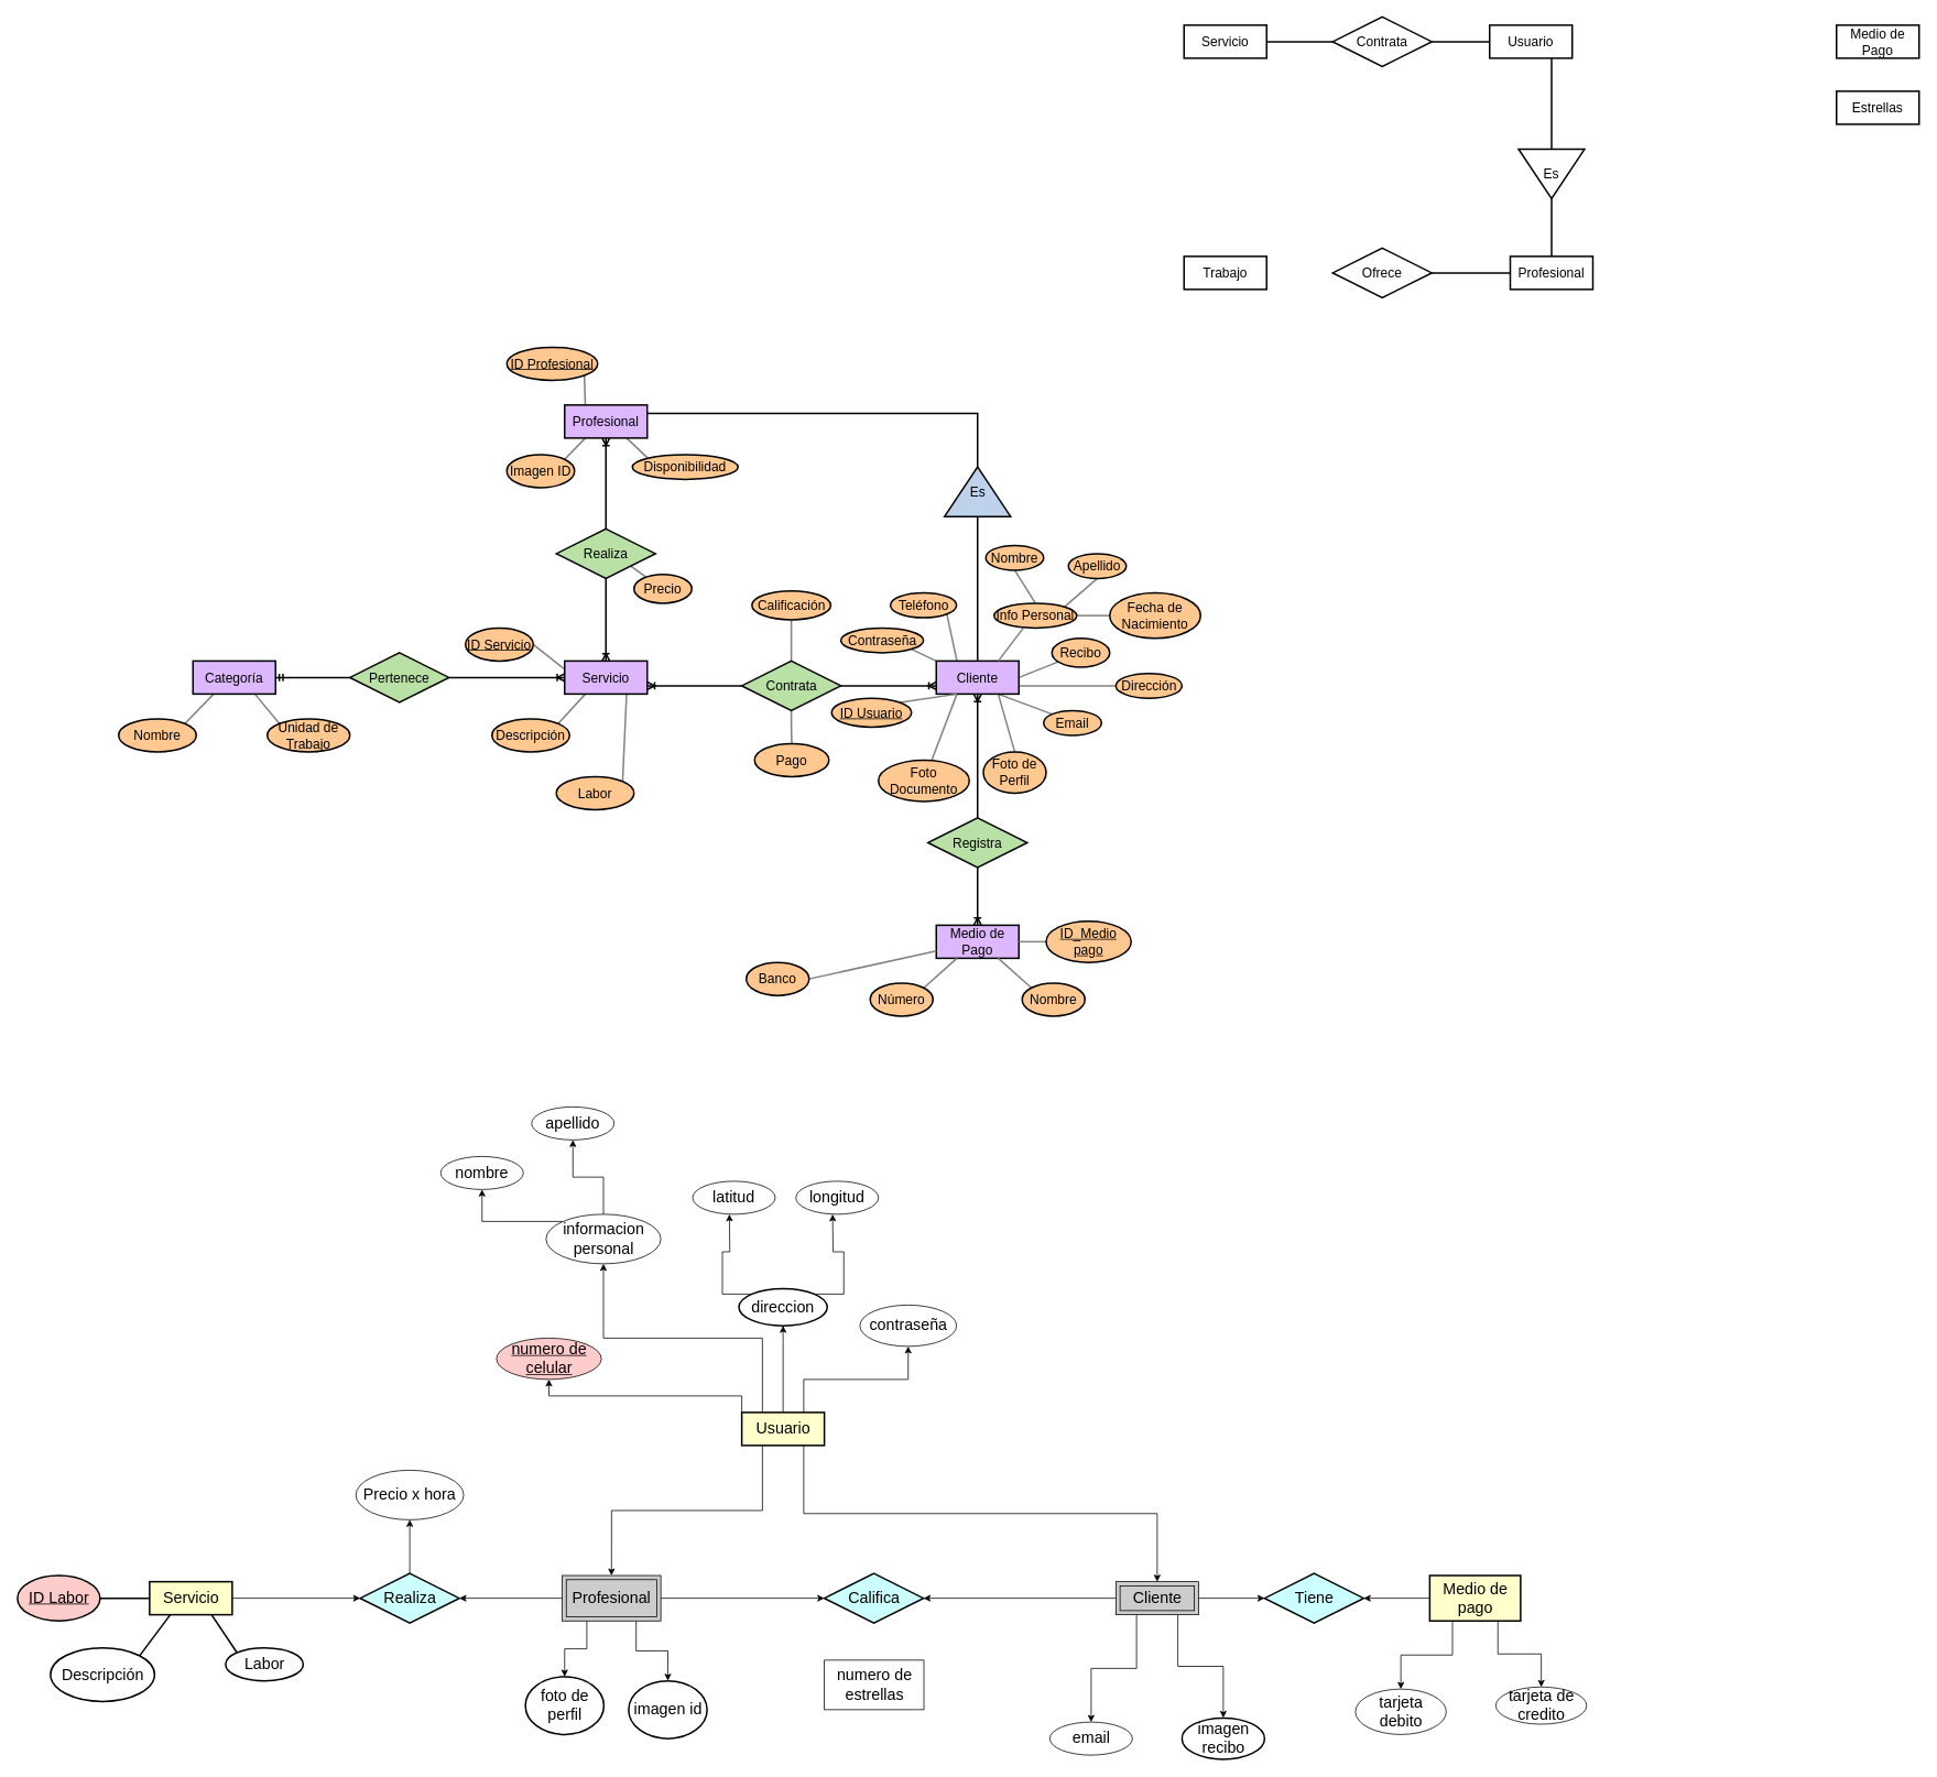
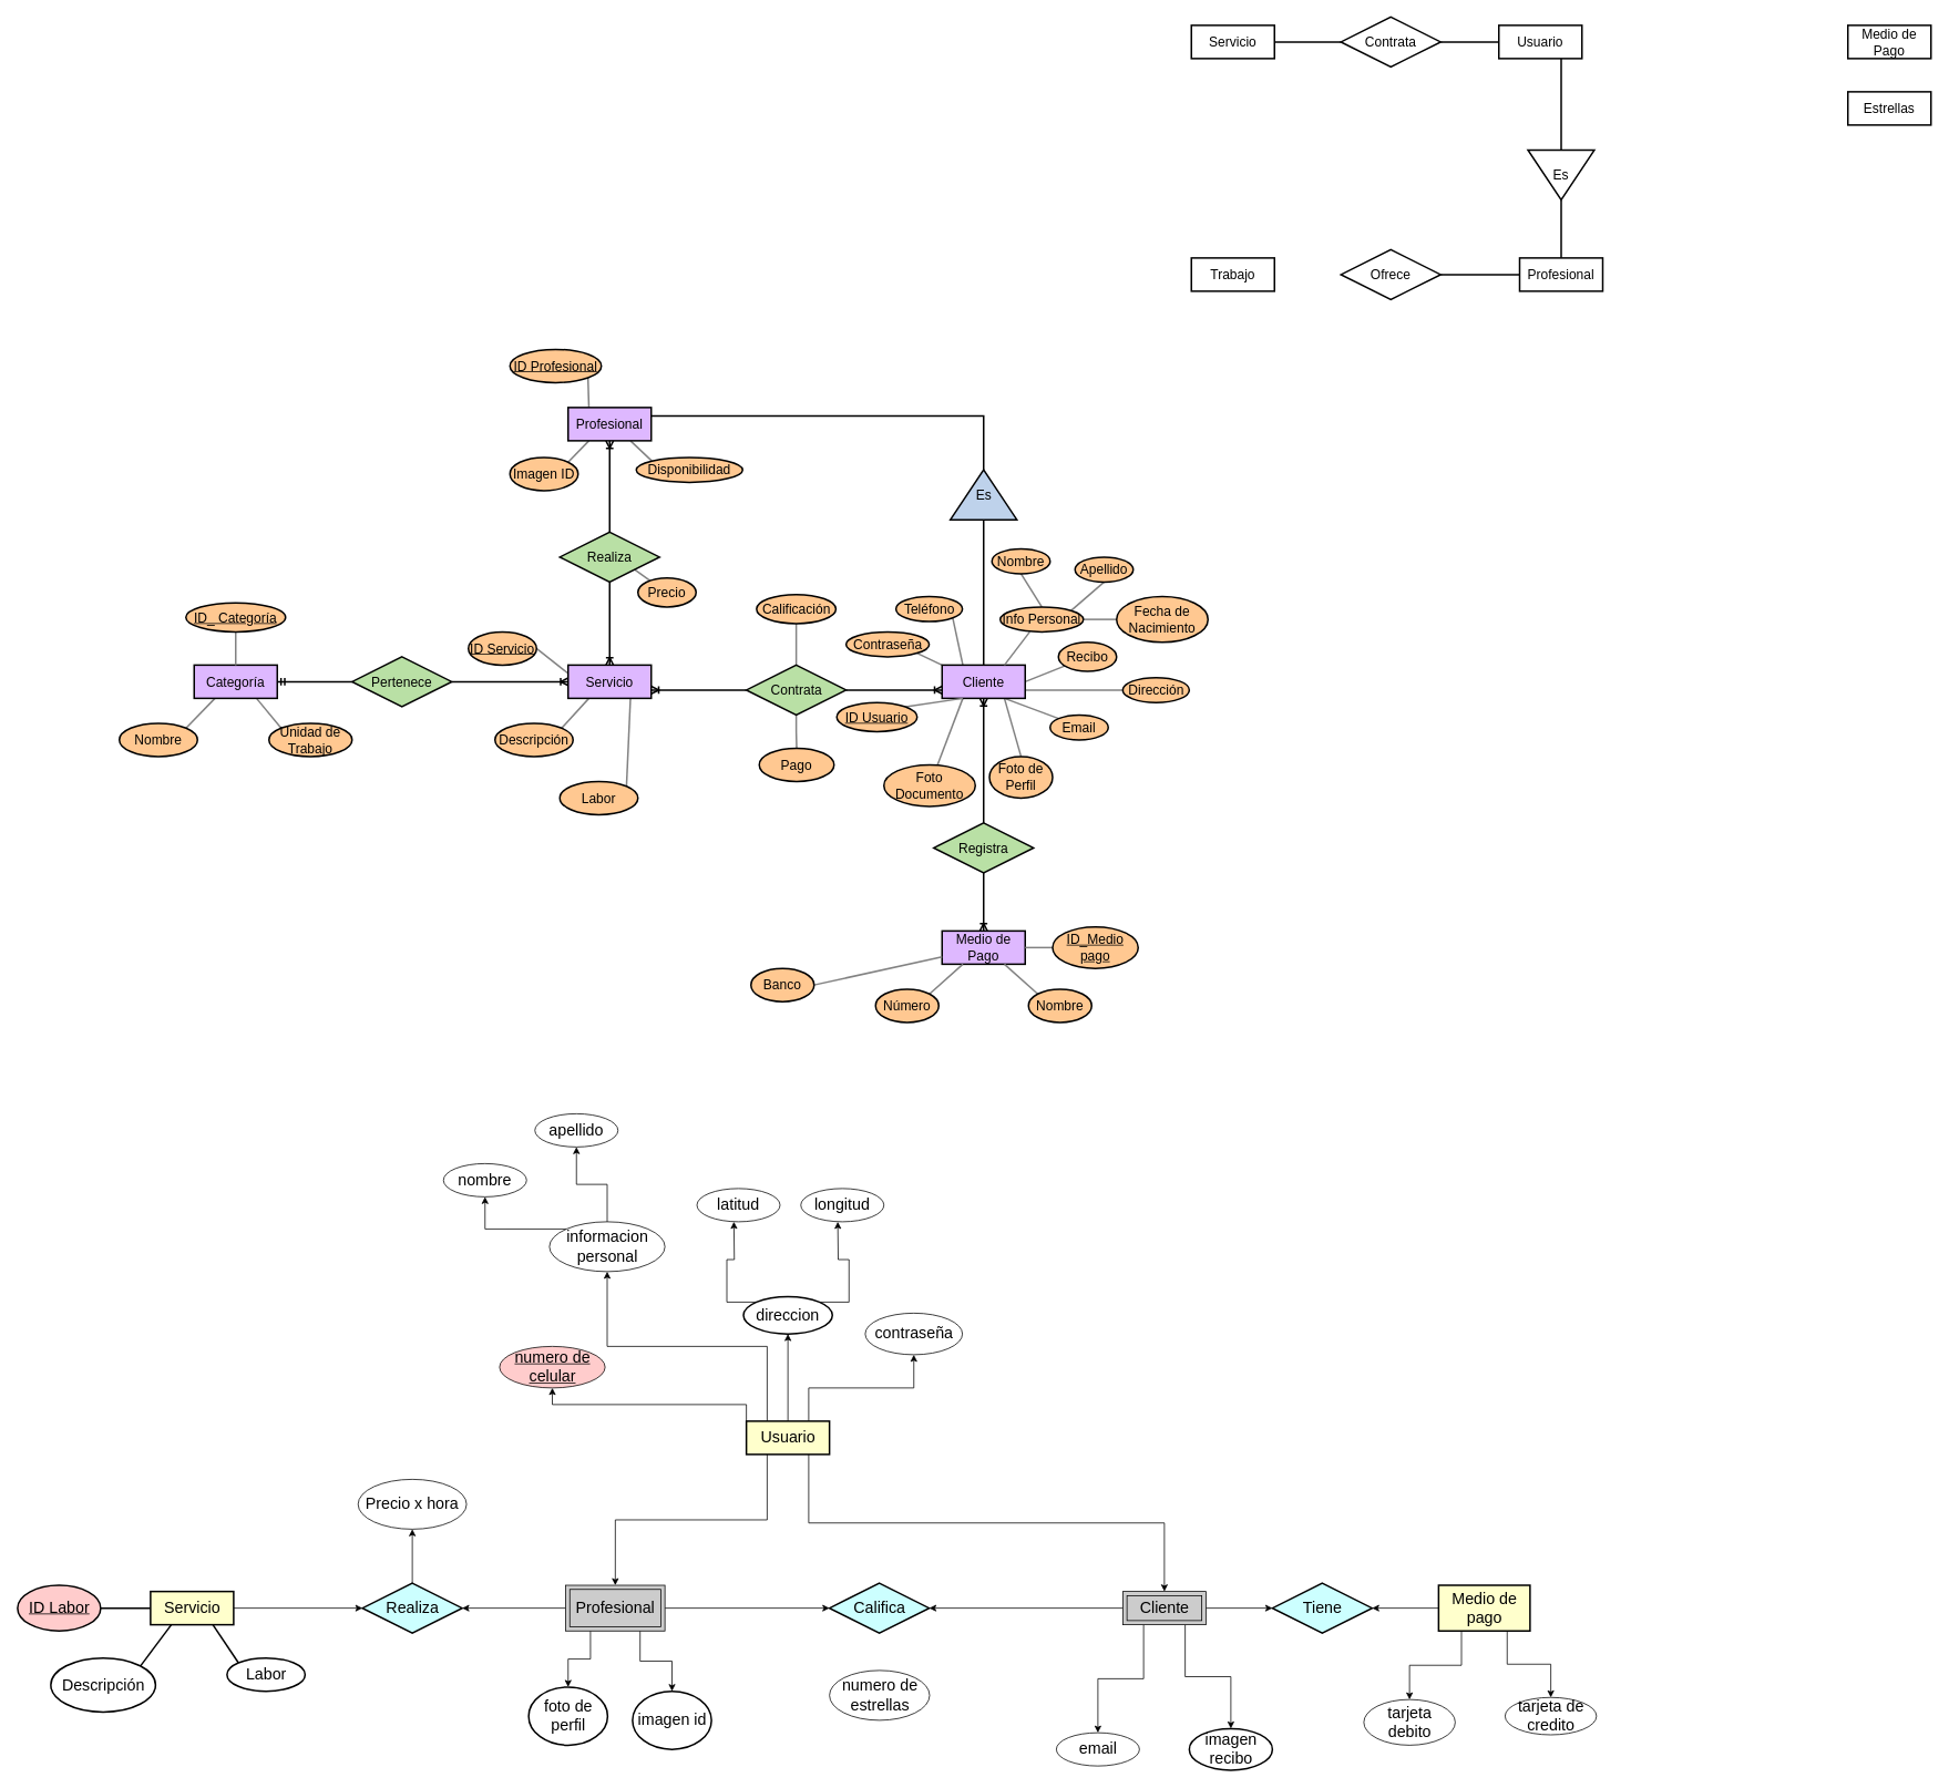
+ <mxCell id="129" value="ID_ Categoría" style="ellipse;whiteSpace=wrap;html=1;align=center;fontSize=16;strokeWidth=2;fontStyle=4;fillColor=#FFC891;" parent="1" vertex="1"><mxGeometry x="223" y="725" width="120" height="35" as="geometry" /></mxCell>
+ <mxCell id="128" style="rounded=0;orthogonalLoop=1;jettySize=auto;html=1;exitX=0.5;exitY=1;exitDx=0;exitDy=0;entryX=0.5;entryY=0;entryDx=0;entryDy=0;strokeWidth=2;endArrow=none;endFill=0;strokeColor=#828282;" parent="1" source="129" target="118" edge="1"><mxGeometry relative="1" as="geometry" /></mxCell>
- <mxCell id="90" value="numero de estrellas" style="whiteSpace=wrap;html=1;align=center;fontSize=19;rounded=0;" parent="1" vertex="1"><mxGeometry x="997.5" y="2010" width="120.5" height="60" as="geometry" /></mxCell>
+ <mxCell id="90" value="numero de estrellas" style="ellipse;whiteSpace=wrap;html=1;align=center;fontSize=19;" parent="1" vertex="1"><mxGeometry x="997.5" y="2010" width="120.5" height="60" as="geometry" /></mxCell>
